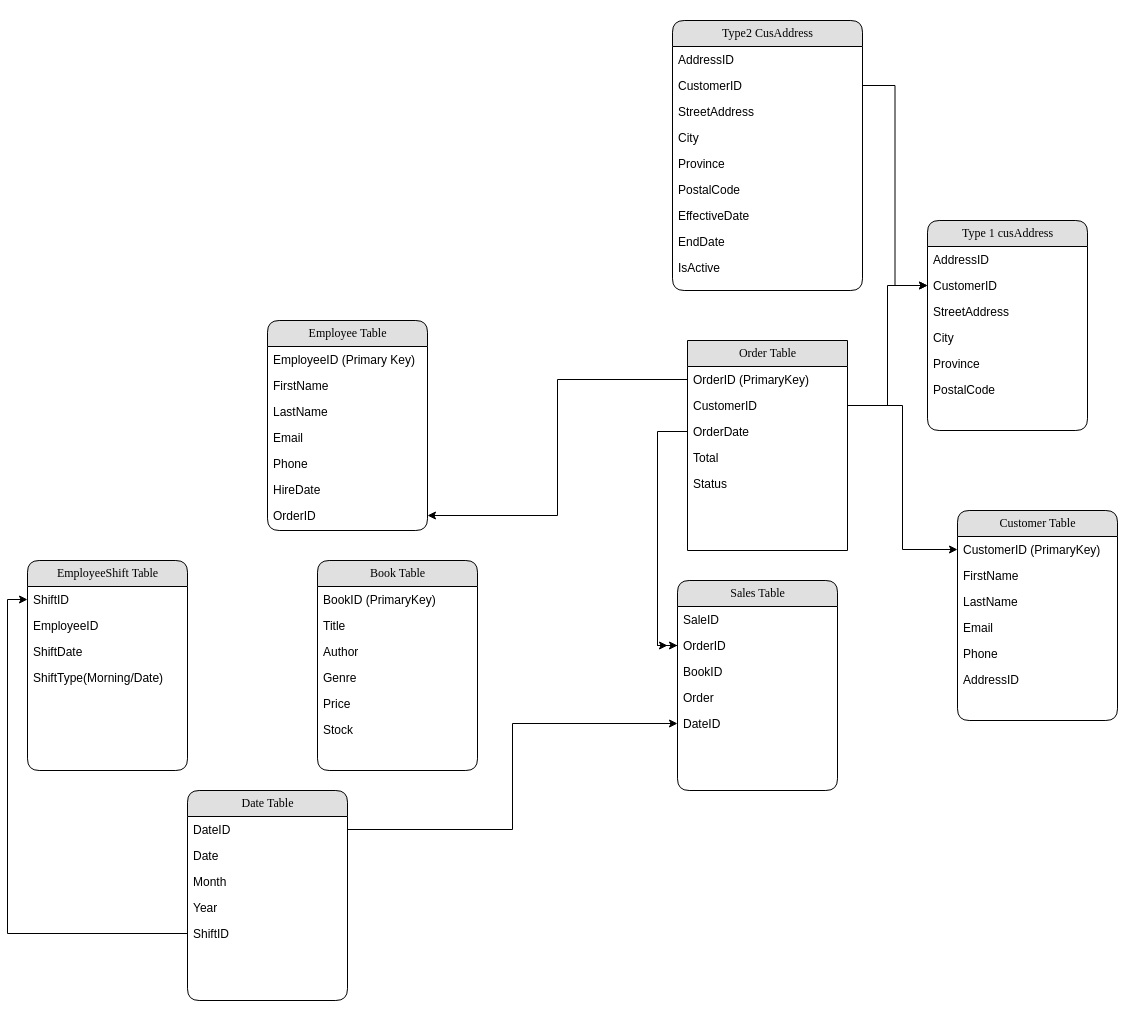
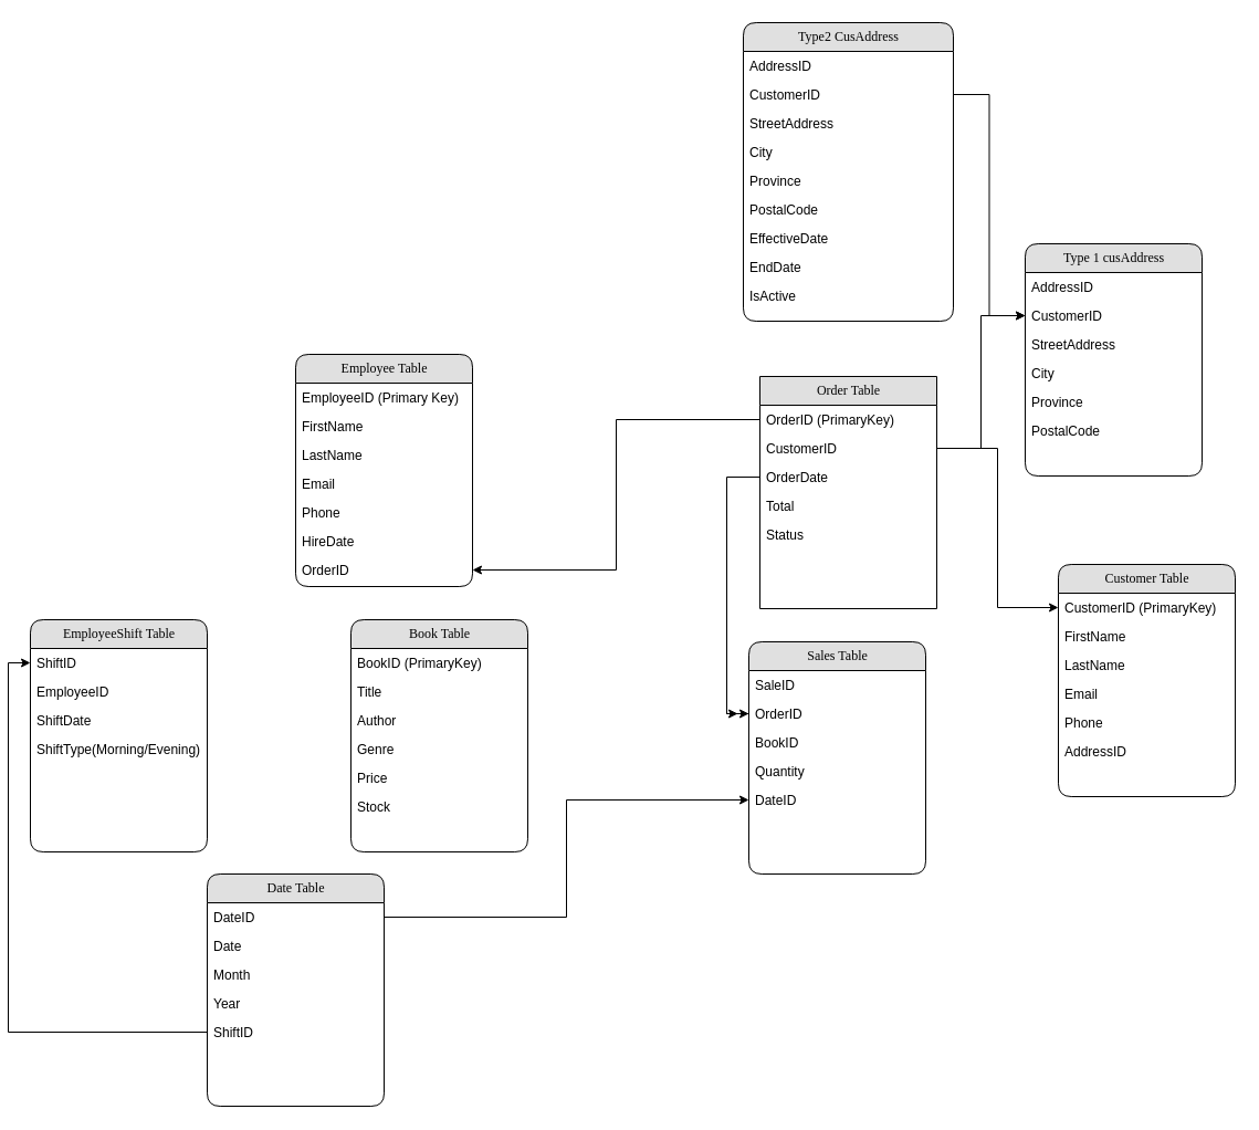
- <mxCell id="47" value="ShiftType(Morning/Date)" style="text;html=1;strokeColor=none;fillColor=none;spacingLeft=4;spacingRight=4;whiteSpace=wrap;overflow=hidden;rotatable=0;points=[[0,0.5],[1,0.5]];portConstraint=eastwest;" vertex="1" parent="43"><mxGeometry y="104" width="160" height="26" as="geometry" /></mxCell>
+ <mxCell id="47" value="ShiftType(Morning/Evening)" style="text;html=1;strokeColor=none;fillColor=none;spacingLeft=4;spacingRight=4;whiteSpace=wrap;overflow=hidden;rotatable=0;points=[[0,0.5],[1,0.5]];portConstraint=eastwest;" vertex="1" parent="43"><mxGeometry y="104" width="160" height="26" as="geometry" /></mxCell>
- <mxCell id="35" value="Order" style="text;html=1;strokeColor=none;fillColor=none;spacingLeft=4;spacingRight=4;whiteSpace=wrap;overflow=hidden;rotatable=0;points=[[0,0.5],[1,0.5]];portConstraint=eastwest;" vertex="1" parent="30"><mxGeometry y="104" width="160" height="26" as="geometry" /></mxCell>
+ <mxCell id="35" value="Quantity" style="text;html=1;strokeColor=none;fillColor=none;spacingLeft=4;spacingRight=4;whiteSpace=wrap;overflow=hidden;rotatable=0;points=[[0,0.5],[1,0.5]];portConstraint=eastwest;" vertex="1" parent="30"><mxGeometry y="104" width="160" height="26" as="geometry" /></mxCell>
